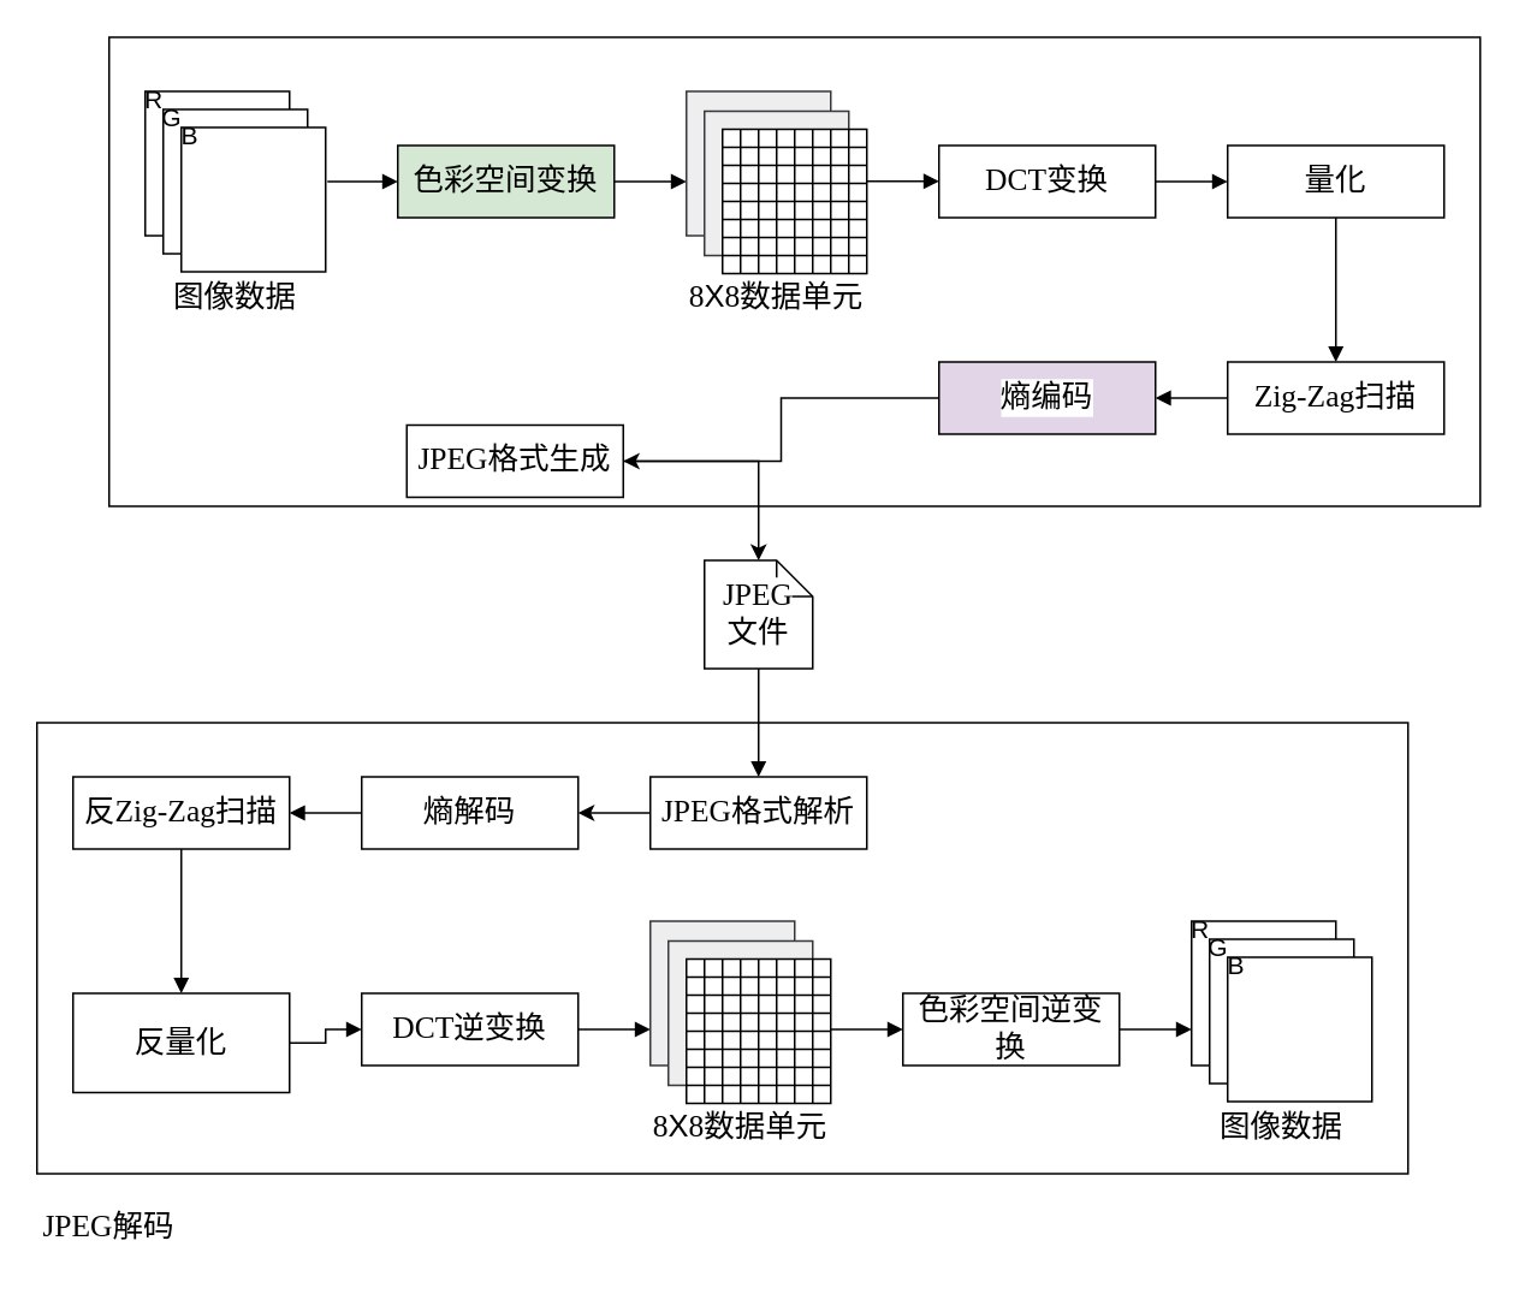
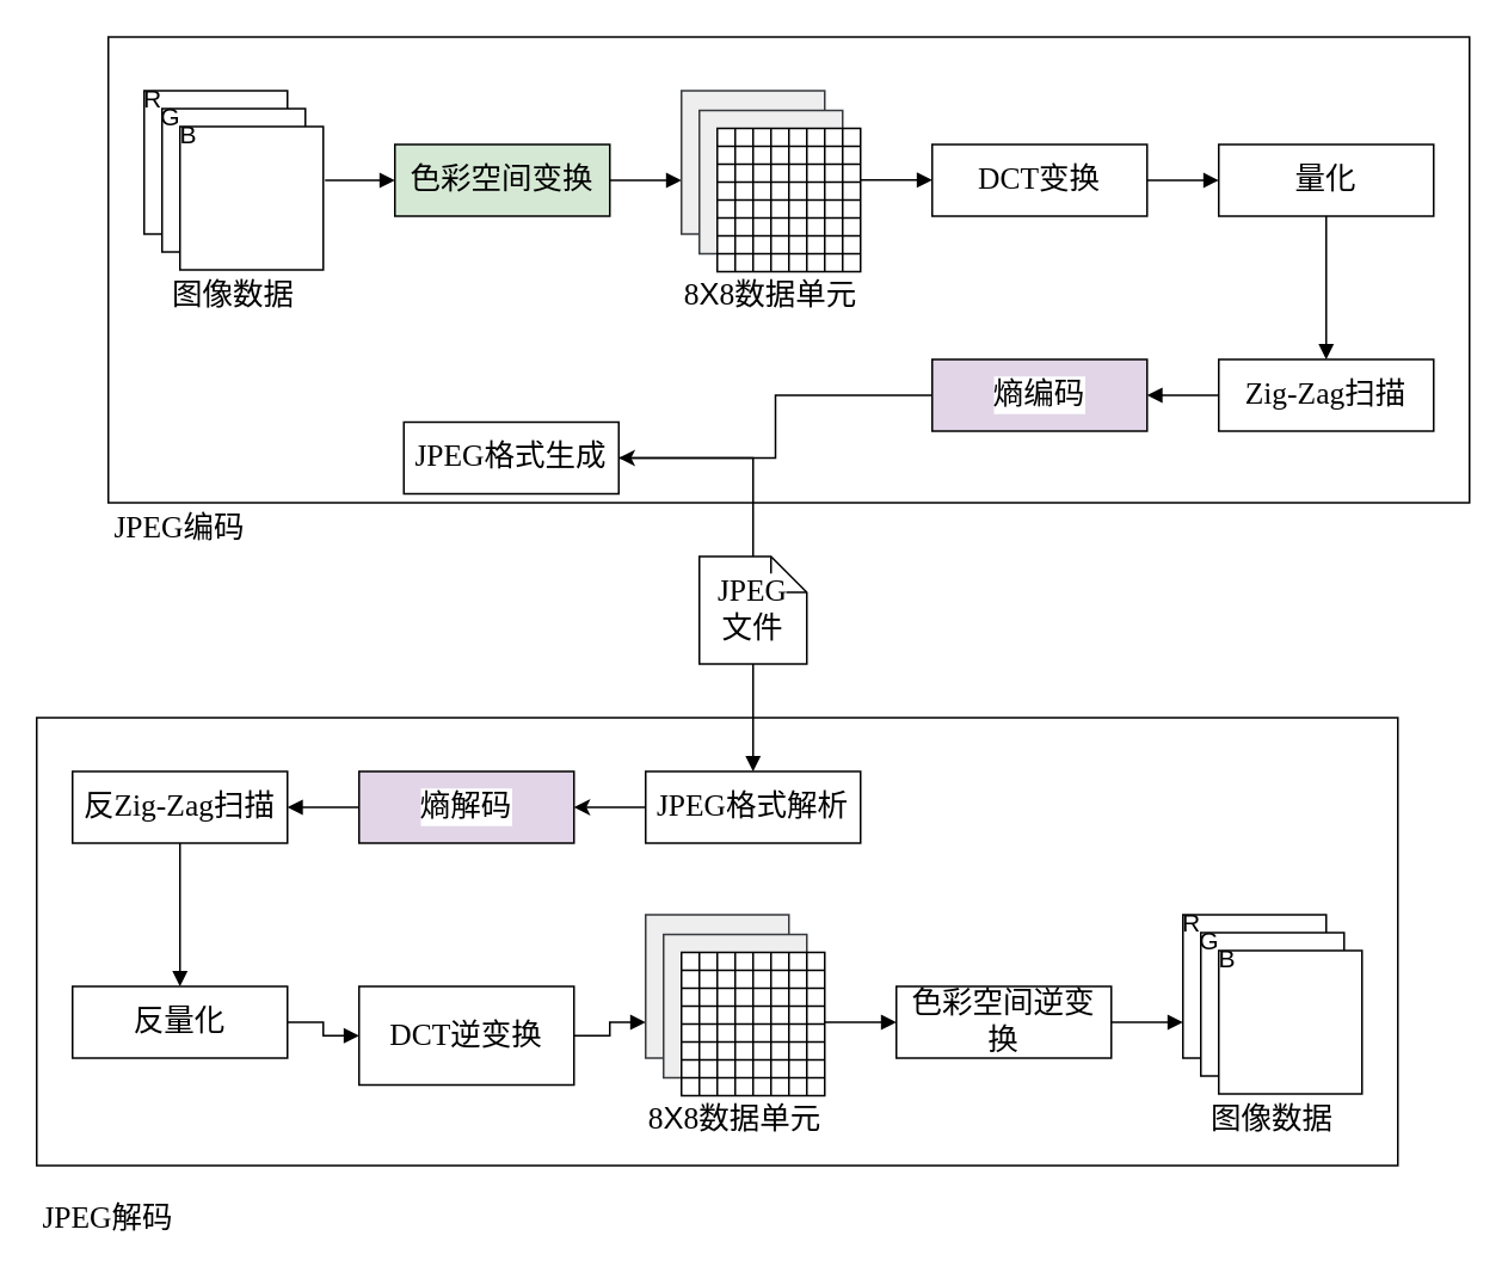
+ <mxCell id="203" value="JPEG编码" style="text;html=1;align=center;verticalAlign=middle;whiteSpace=wrap;rounded=0;fontFamily=宋体;fontSize=17;fontColor=default;labelBackgroundColor=default;" parent="1" vertex="1"><mxGeometry x="60" y="280" width="80" height="30" as="geometry" /></mxCell>
- <mxCell id="210" style="edgeStyle=orthogonalEdgeStyle;rounded=0;orthogonalLoop=1;jettySize=auto;html=1;entryX=0.5;entryY=0;entryDx=0;entryDy=0;entryPerimeter=0;" edge="1" parent="1" source="207" target="104"><mxGeometry relative="1" as="geometry" /></mxCell>
+ <mxCell id="210" style="edgeStyle=orthogonalEdgeStyle;rounded=0;orthogonalLoop=1;jettySize=auto;html=1;entryX=0.5;entryY=0;entryDx=0;entryDy=0;entryPerimeter=0;endArrow=none;" edge="1" parent="1" source="207" target="104"><mxGeometry relative="1" as="geometry" /></mxCell>
- <mxCell id="106" value="熵解码" style="whiteSpace=wrap;html=1;fontSize=17;labelBackgroundColor=default;fontFamily=宋体;" parent="1" vertex="1"><mxGeometry x="200" y="430" width="120" height="40" as="geometry" /></mxCell>
+ <mxCell id="106" value="熵解码" style="whiteSpace=wrap;html=1;fontSize=17;labelBackgroundColor=default;fontFamily=宋体;fillColor=#e1d5e7;" parent="1" vertex="1"><mxGeometry x="200" y="430" width="120" height="40" as="geometry" /></mxCell>
- <mxCell id="112" value="DCT逆变换" style="whiteSpace=wrap;html=1;fontSize=17;labelBackgroundColor=default;fontFamily=宋体;" parent="1" vertex="1"><mxGeometry x="200" y="550" width="120" height="40" as="geometry" /></mxCell>
+ <mxCell id="112" value="DCT逆变换" style="whiteSpace=wrap;html=1;fontSize=17;labelBackgroundColor=default;fontFamily=宋体;" parent="1" vertex="1"><mxGeometry x="200" y="550" width="120" height="55" as="geometry" /></mxCell>
- <mxCell id="110" value="反量化" style="whiteSpace=wrap;html=1;fontSize=17;labelBackgroundColor=default;fontFamily=宋体;" parent="1" vertex="1"><mxGeometry x="40" y="550" width="120" height="55" as="geometry" /></mxCell>
+ <mxCell id="110" value="反量化" style="whiteSpace=wrap;html=1;fontSize=17;labelBackgroundColor=default;fontFamily=宋体;" parent="1" vertex="1"><mxGeometry x="40" y="550" width="120" height="40" as="geometry" /></mxCell>
